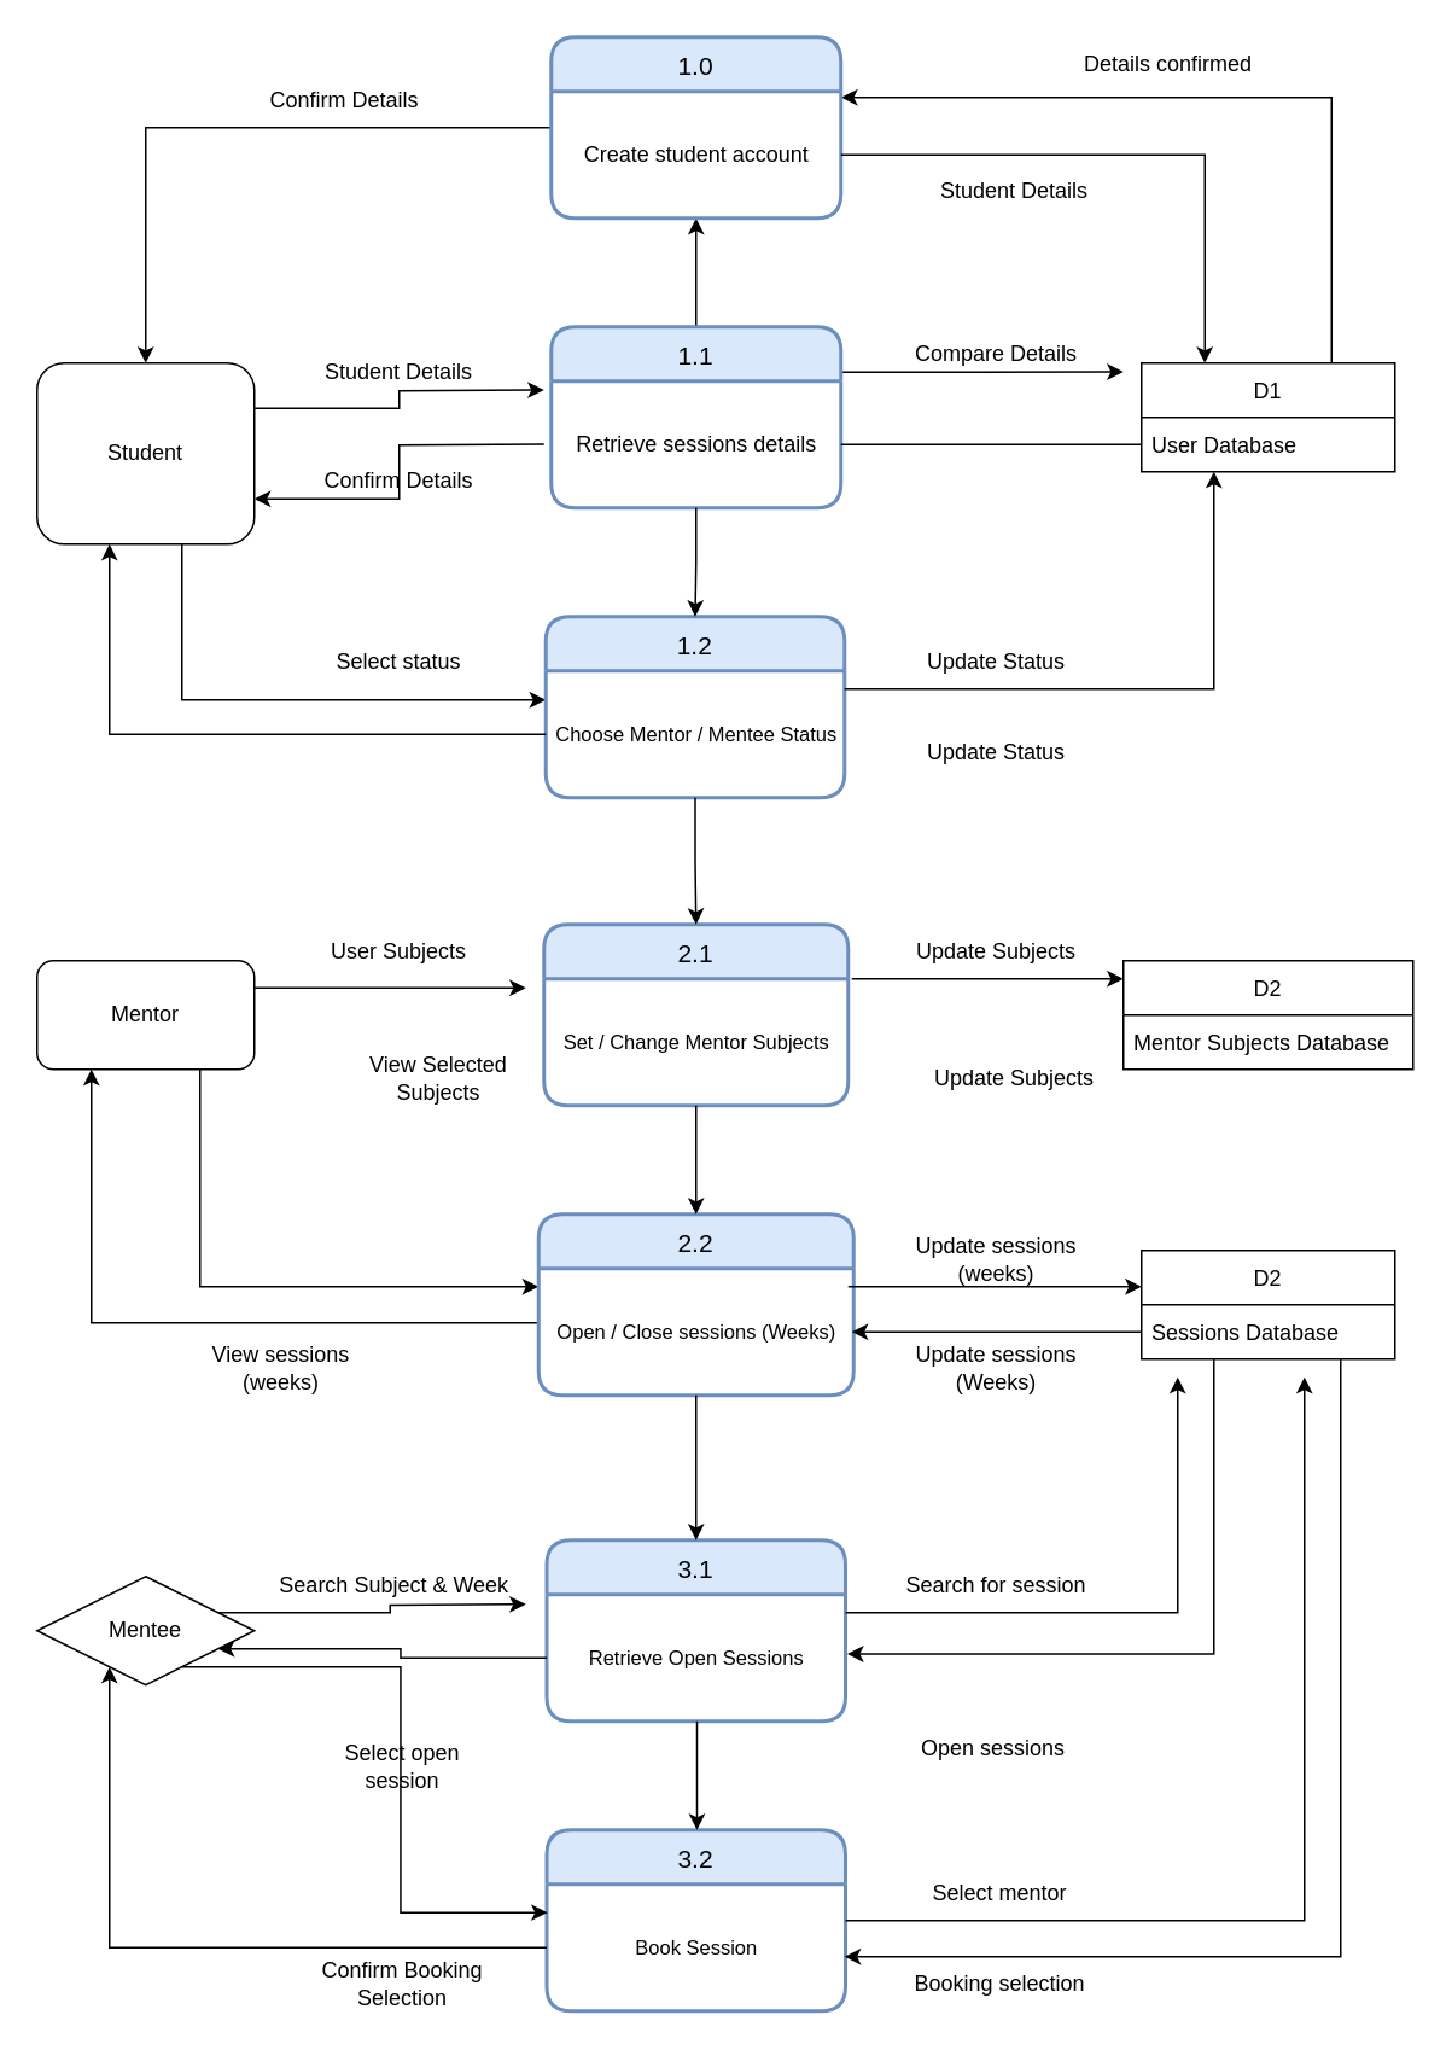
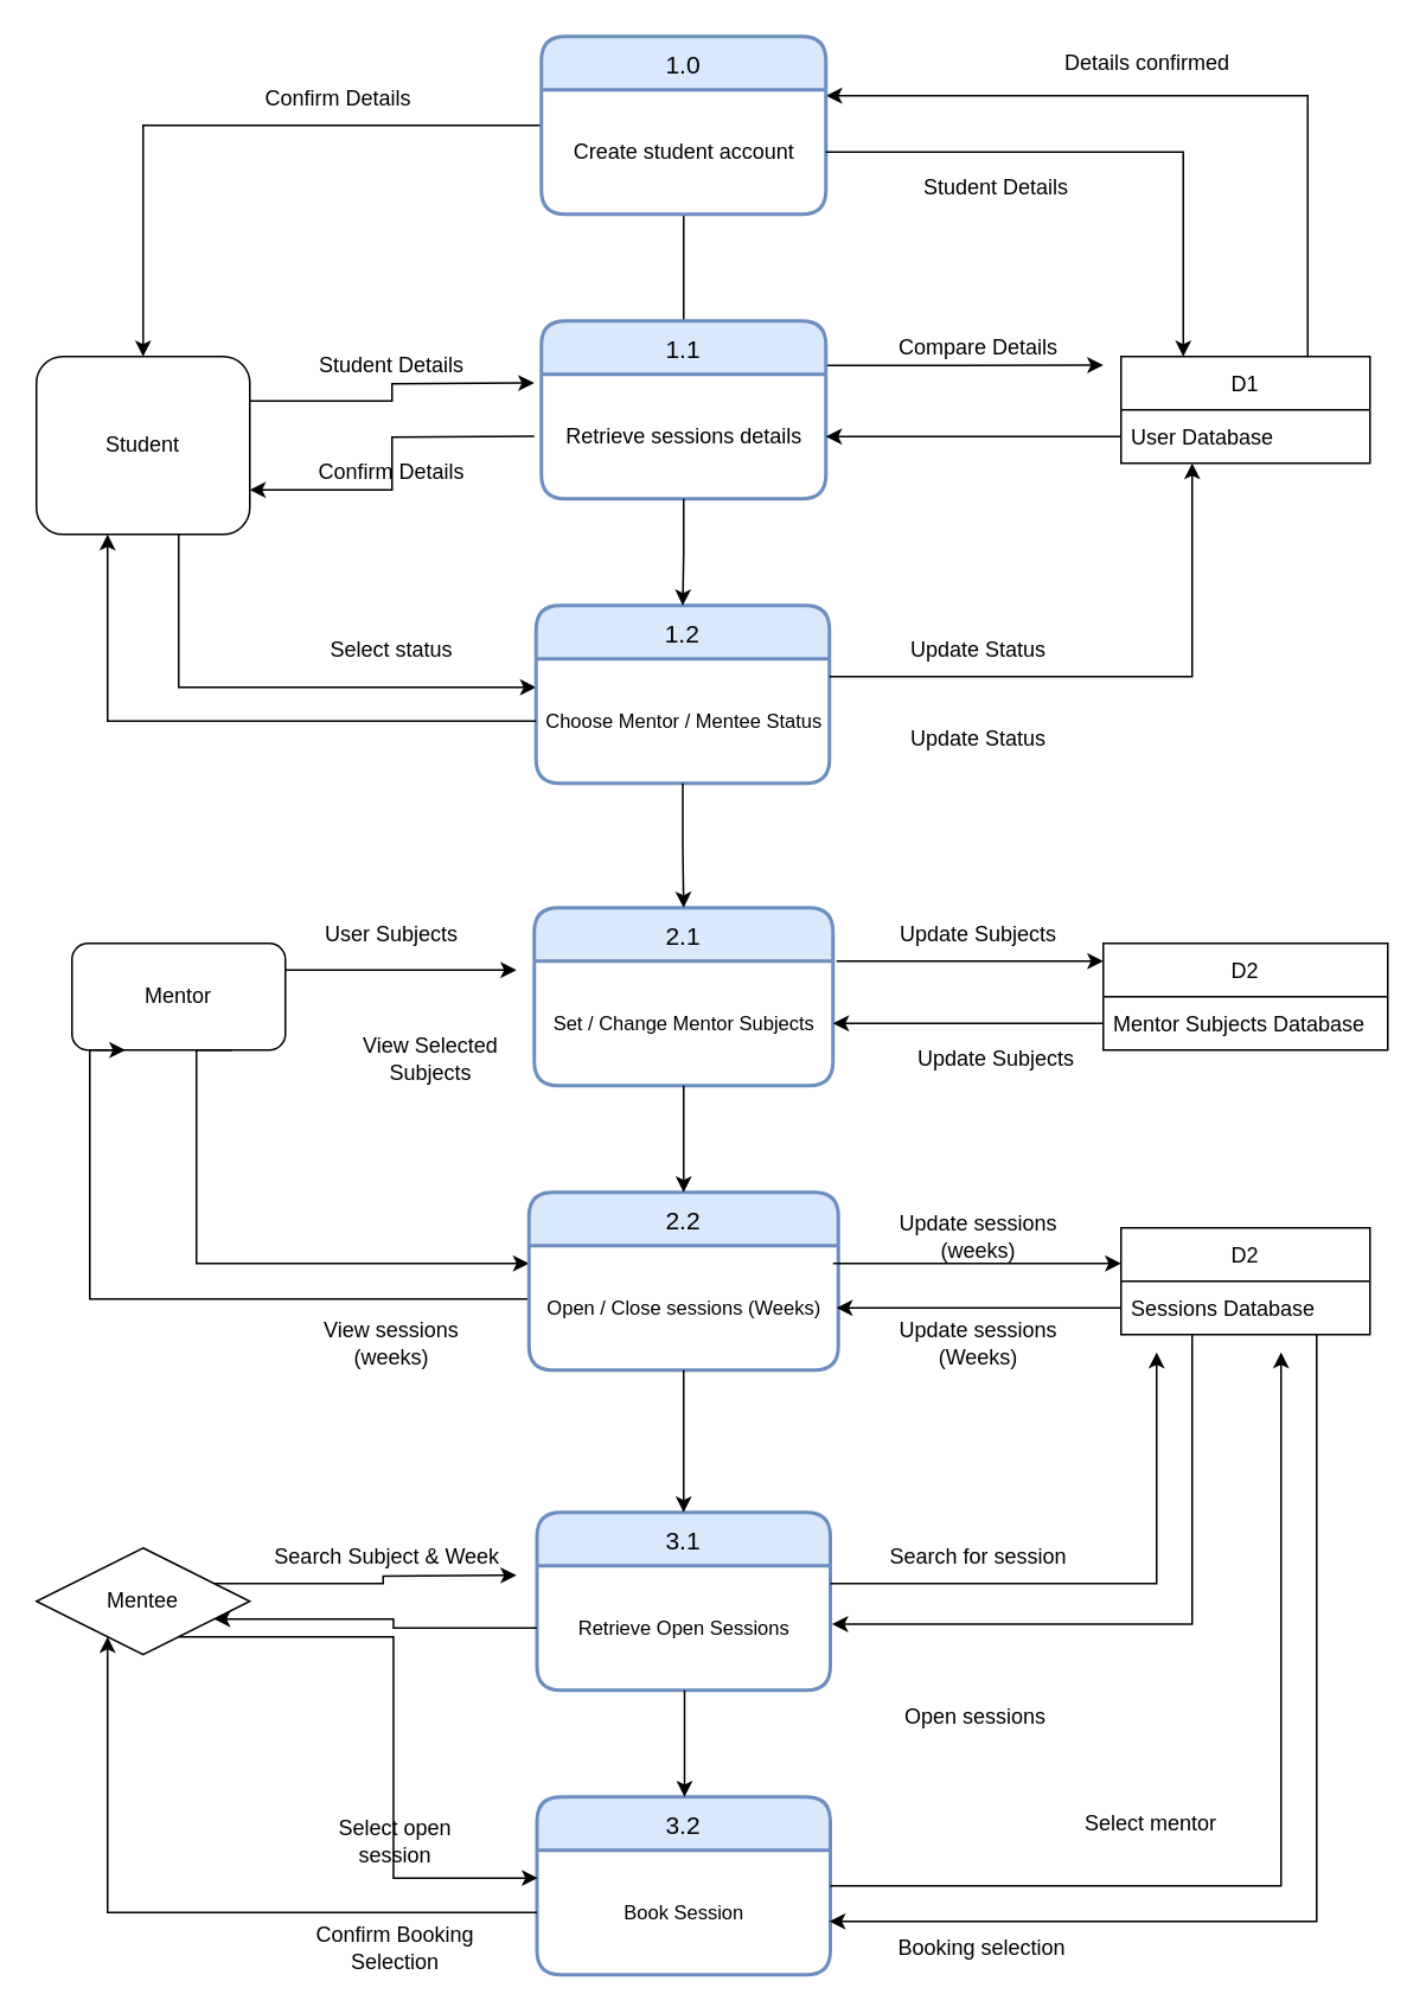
- <mxCell id="3" style="edgeStyle=orthogonalEdgeStyle;rounded=0;orthogonalLoop=1;jettySize=auto;html=1;entryX=0.5;entryY=1;entryDx=0;entryDy=0;startArrow=none;startFill=0;endArrow=classic;endFill=1;" parent="1" source="4" target="19" edge="1"><mxGeometry relative="1" as="geometry" /></mxCell>
+ <mxCell id="3" style="edgeStyle=orthogonalEdgeStyle;rounded=0;orthogonalLoop=1;jettySize=auto;html=1;entryX=0.5;entryY=1;entryDx=0;entryDy=0;startArrow=none;startFill=0;endArrow=none;endFill=1;" parent="1" source="4" target="19" edge="1"><mxGeometry relative="1" as="geometry" /></mxCell>
- <mxCell id="23" style="edgeStyle=orthogonalEdgeStyle;rounded=0;orthogonalLoop=1;jettySize=auto;html=1;exitX=0;exitY=0.5;exitDx=0;exitDy=0;startArrow=none;startFill=0;endArrow=none;endFill=1;" parent="1" source="13" target="5" edge="1"><mxGeometry relative="1" as="geometry" /></mxCell>
+ <mxCell id="23" style="edgeStyle=orthogonalEdgeStyle;rounded=0;orthogonalLoop=1;jettySize=auto;html=1;exitX=0;exitY=0.5;exitDx=0;exitDy=0;startArrow=none;startFill=0;endArrow=classic;endFill=1;" parent="1" source="13" target="5" edge="1"><mxGeometry relative="1" as="geometry" /></mxCell>
- <mxCell id="48" value="Mentor" style="rounded=1;whiteSpace=wrap;html=1;" vertex="1" parent="1"><mxGeometry x="20" y="530" width="120" height="60" as="geometry" /></mxCell>
+ <mxCell id="48" value="Mentor" style="rounded=1;whiteSpace=wrap;html=1;" vertex="1" parent="1"><mxGeometry x="40" y="530" width="120" height="60" as="geometry" /></mxCell>
+ <mxCell id="56" style="edgeStyle=orthogonalEdgeStyle;rounded=0;orthogonalLoop=1;jettySize=auto;html=1;" edge="1" parent="1" source="53" target="50"><mxGeometry relative="1" as="geometry" /></mxCell>
- <mxCell id="65" value="View sessions (weeks)" style="text;html=1;strokeColor=none;fillColor=none;align=center;verticalAlign=middle;whiteSpace=wrap;rounded=0;" vertex="1" parent="1"><mxGeometry x="105" y="740" width="100" height="30" as="geometry" /></mxCell>
+ <mxCell id="65" value="View sessions (weeks)" style="text;html=1;strokeColor=none;fillColor=none;align=center;verticalAlign=middle;whiteSpace=wrap;rounded=0;" vertex="1" parent="1"><mxGeometry x="170" y="740" width="100" height="30" as="geometry" /></mxCell>
- <mxCell id="37" value="Select open session" style="text;html=1;strokeColor=none;fillColor=none;align=center;verticalAlign=middle;whiteSpace=wrap;rounded=0;" parent="1" vertex="1"><mxGeometry x="172" y="960" width="100" height="30" as="geometry" /></mxCell>
+ <mxCell id="37" value="Select open session" style="text;html=1;strokeColor=none;fillColor=none;align=center;verticalAlign=middle;whiteSpace=wrap;rounded=0;" parent="1" vertex="1"><mxGeometry x="172" y="1020" width="100" height="30" as="geometry" /></mxCell>
- <mxCell id="41" value="Select mentor" style="text;html=1;strokeColor=none;fillColor=none;align=center;verticalAlign=middle;whiteSpace=wrap;rounded=0;" parent="1" vertex="1"><mxGeometry x="502" y="1030" width="100" height="30" as="geometry" /></mxCell>
+ <mxCell id="41" value="Select mentor" style="text;html=1;strokeColor=none;fillColor=none;align=center;verticalAlign=middle;whiteSpace=wrap;rounded=0;" parent="1" vertex="1"><mxGeometry x="597" y="1010" width="100" height="30" as="geometry" /></mxCell>
